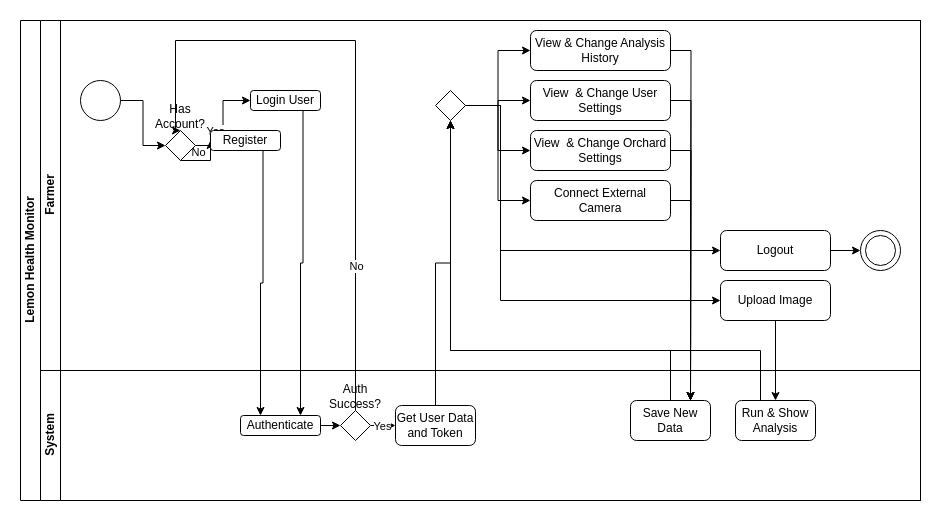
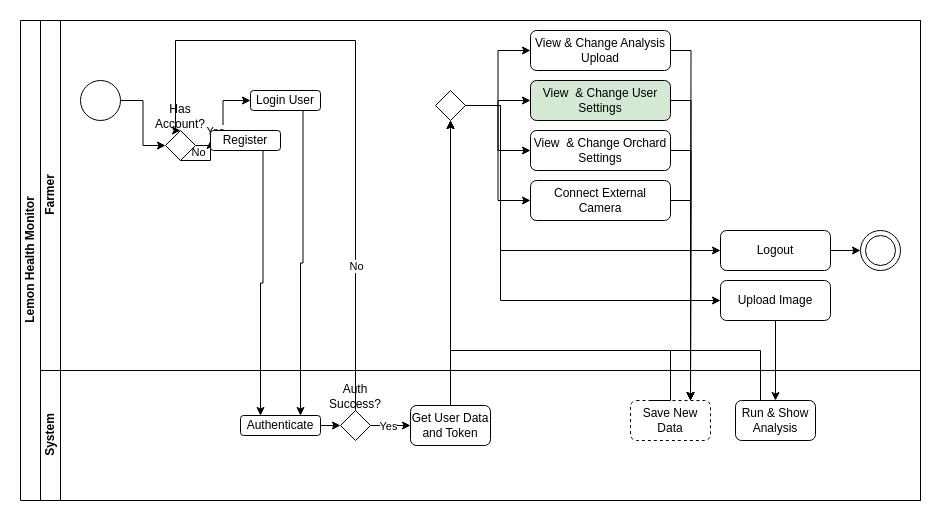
- <mxCell id="21" value="View &amp;amp; Change Analysis History" style="rounded=1;whiteSpace=wrap;html=1;" vertex="1" parent="3"><mxGeometry x="490" y="10" width="140" height="40" as="geometry" /></mxCell>
+ <mxCell id="21" value="View &amp;amp; Change Analysis Upload" style="rounded=1;whiteSpace=wrap;html=1;" vertex="1" parent="3"><mxGeometry x="490" y="10" width="140" height="40" as="geometry" /></mxCell>
- <mxCell id="23" value="View&amp;nbsp;&amp;nbsp;&amp;amp; Change&amp;nbsp;User Settings" style="rounded=1;whiteSpace=wrap;html=1;" vertex="1" parent="3"><mxGeometry x="490" y="60" width="140" height="40" as="geometry" /></mxCell>
+ <mxCell id="23" value="View&amp;nbsp;&amp;nbsp;&amp;amp; Change&amp;nbsp;User Settings" style="rounded=1;whiteSpace=wrap;html=1;fillColor=#d5e8d4;" vertex="1" parent="3"><mxGeometry x="490" y="60" width="140" height="40" as="geometry" /></mxCell>
- <mxCell id="45" value="Save New Data" style="rounded=1;whiteSpace=wrap;html=1;" vertex="1" parent="38"><mxGeometry x="590" y="30" width="80" height="40" as="geometry" /></mxCell>
+ <mxCell id="45" value="Save New Data" style="rounded=1;whiteSpace=wrap;html=1;dashed=1;" vertex="1" parent="38"><mxGeometry x="590" y="30" width="80" height="40" as="geometry" /></mxCell>
- <mxCell id="44" value="Get User Data and Token" style="rounded=1;whiteSpace=wrap;html=1;" vertex="1" parent="38"><mxGeometry x="355" y="35" width="80" height="40" as="geometry" /></mxCell>
+ <mxCell id="44" value="Get User Data and Token" style="rounded=1;whiteSpace=wrap;html=1;" vertex="1" parent="38"><mxGeometry x="370" y="35" width="80" height="40" as="geometry" /></mxCell>
